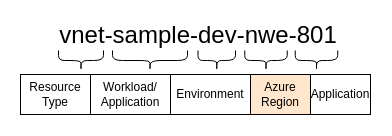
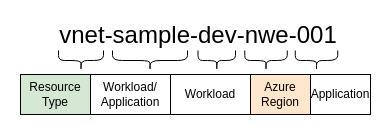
- <mxCell id="2" value="vnet-sample-dev-nwe-801" style="text;html=1;align=center;verticalAlign=middle;whiteSpace=wrap;rounded=0;fontSize=24;" parent="1" vertex="1"><mxGeometry x="43" y="20" width="310" height="30" as="geometry" /></mxCell>
+ <mxCell id="2" value="vnet-sample-dev-nwe-001" style="text;html=1;align=center;verticalAlign=middle;whiteSpace=wrap;rounded=0;fontSize=24;" parent="1" vertex="1"><mxGeometry x="43" y="20" width="310" height="30" as="geometry" /></mxCell>
- <mxCell id="3" value="Resource&lt;div&gt;Type&lt;/div&gt;" style="rounded=0;whiteSpace=wrap;html=1;" parent="1" vertex="1"><mxGeometry x="20" y="74" width="70" height="40" as="geometry" /></mxCell>
+ <mxCell id="3" value="Resource&lt;div&gt;Type&lt;/div&gt;" style="rounded=0;whiteSpace=wrap;html=1;fillColor=#d5e8d4;" parent="1" vertex="1"><mxGeometry x="20" y="74" width="70" height="40" as="geometry" /></mxCell>
- <mxCell id="5" value="Environment" style="rounded=0;whiteSpace=wrap;html=1;" parent="1" vertex="1"><mxGeometry x="170" y="74" width="80" height="40" as="geometry" /></mxCell>
+ <mxCell id="5" value="Workload" style="rounded=0;whiteSpace=wrap;html=1;" parent="1" vertex="1"><mxGeometry x="170" y="74" width="80" height="40" as="geometry" /></mxCell>
